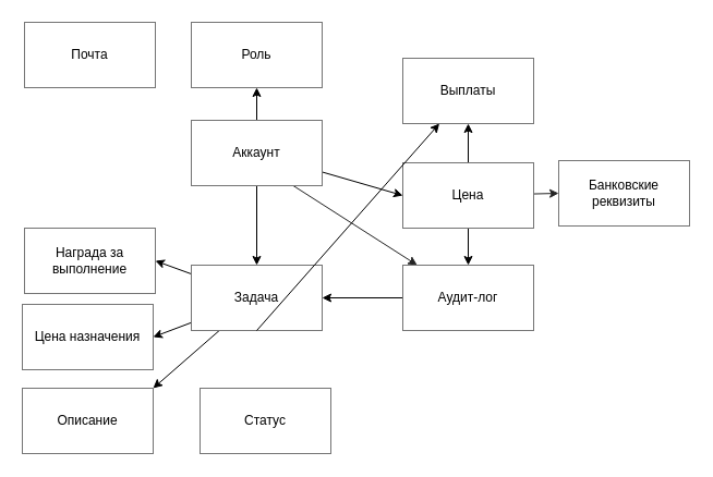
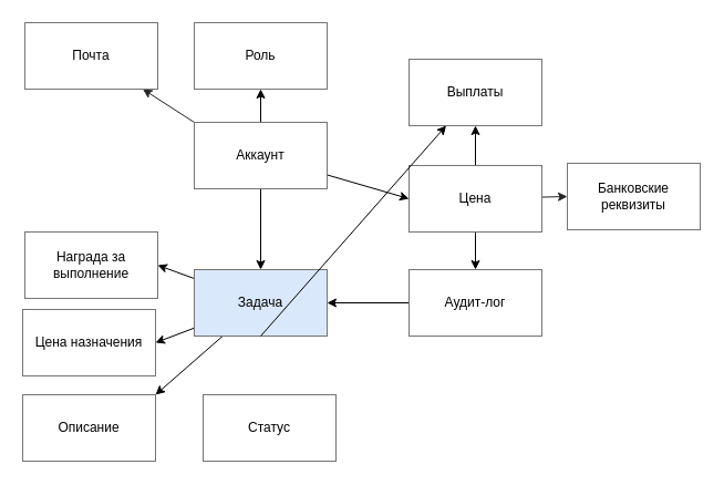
- <mxCell id="5" style="edgeStyle=none;html=1;exitX=0;exitY=0;exitDx=0;exitDy=0;strokeColor=#242424;" edge="1" parent="1" source="6" target="20"><mxGeometry relative="1" as="geometry" /></mxCell>
+ <mxCell id="5" style="edgeStyle=none;html=1;exitX=0;exitY=0;exitDx=0;exitDy=0;strokeColor=#242424;" edge="1" parent="1" source="6" target="24"><mxGeometry relative="1" as="geometry" /></mxCell>
- <mxCell id="11" value="&lt;font color=&quot;#000000&quot;&gt;Задача&lt;br&gt;&lt;/font&gt;" style="rounded=0;whiteSpace=wrap;html=1;strokeColor=#757575;fillColor=#FFFFFF;" parent="1" vertex="1"><mxGeometry x="175" y="243" width="120" height="60" as="geometry" /></mxCell>
+ <mxCell id="11" value="&lt;font color=&quot;#000000&quot;&gt;Задача&lt;br&gt;&lt;/font&gt;" style="rounded=0;whiteSpace=wrap;html=1;strokeColor=#757575;fillColor=#dae8fc;" parent="1" vertex="1"><mxGeometry x="175" y="243" width="120" height="60" as="geometry" /></mxCell>
